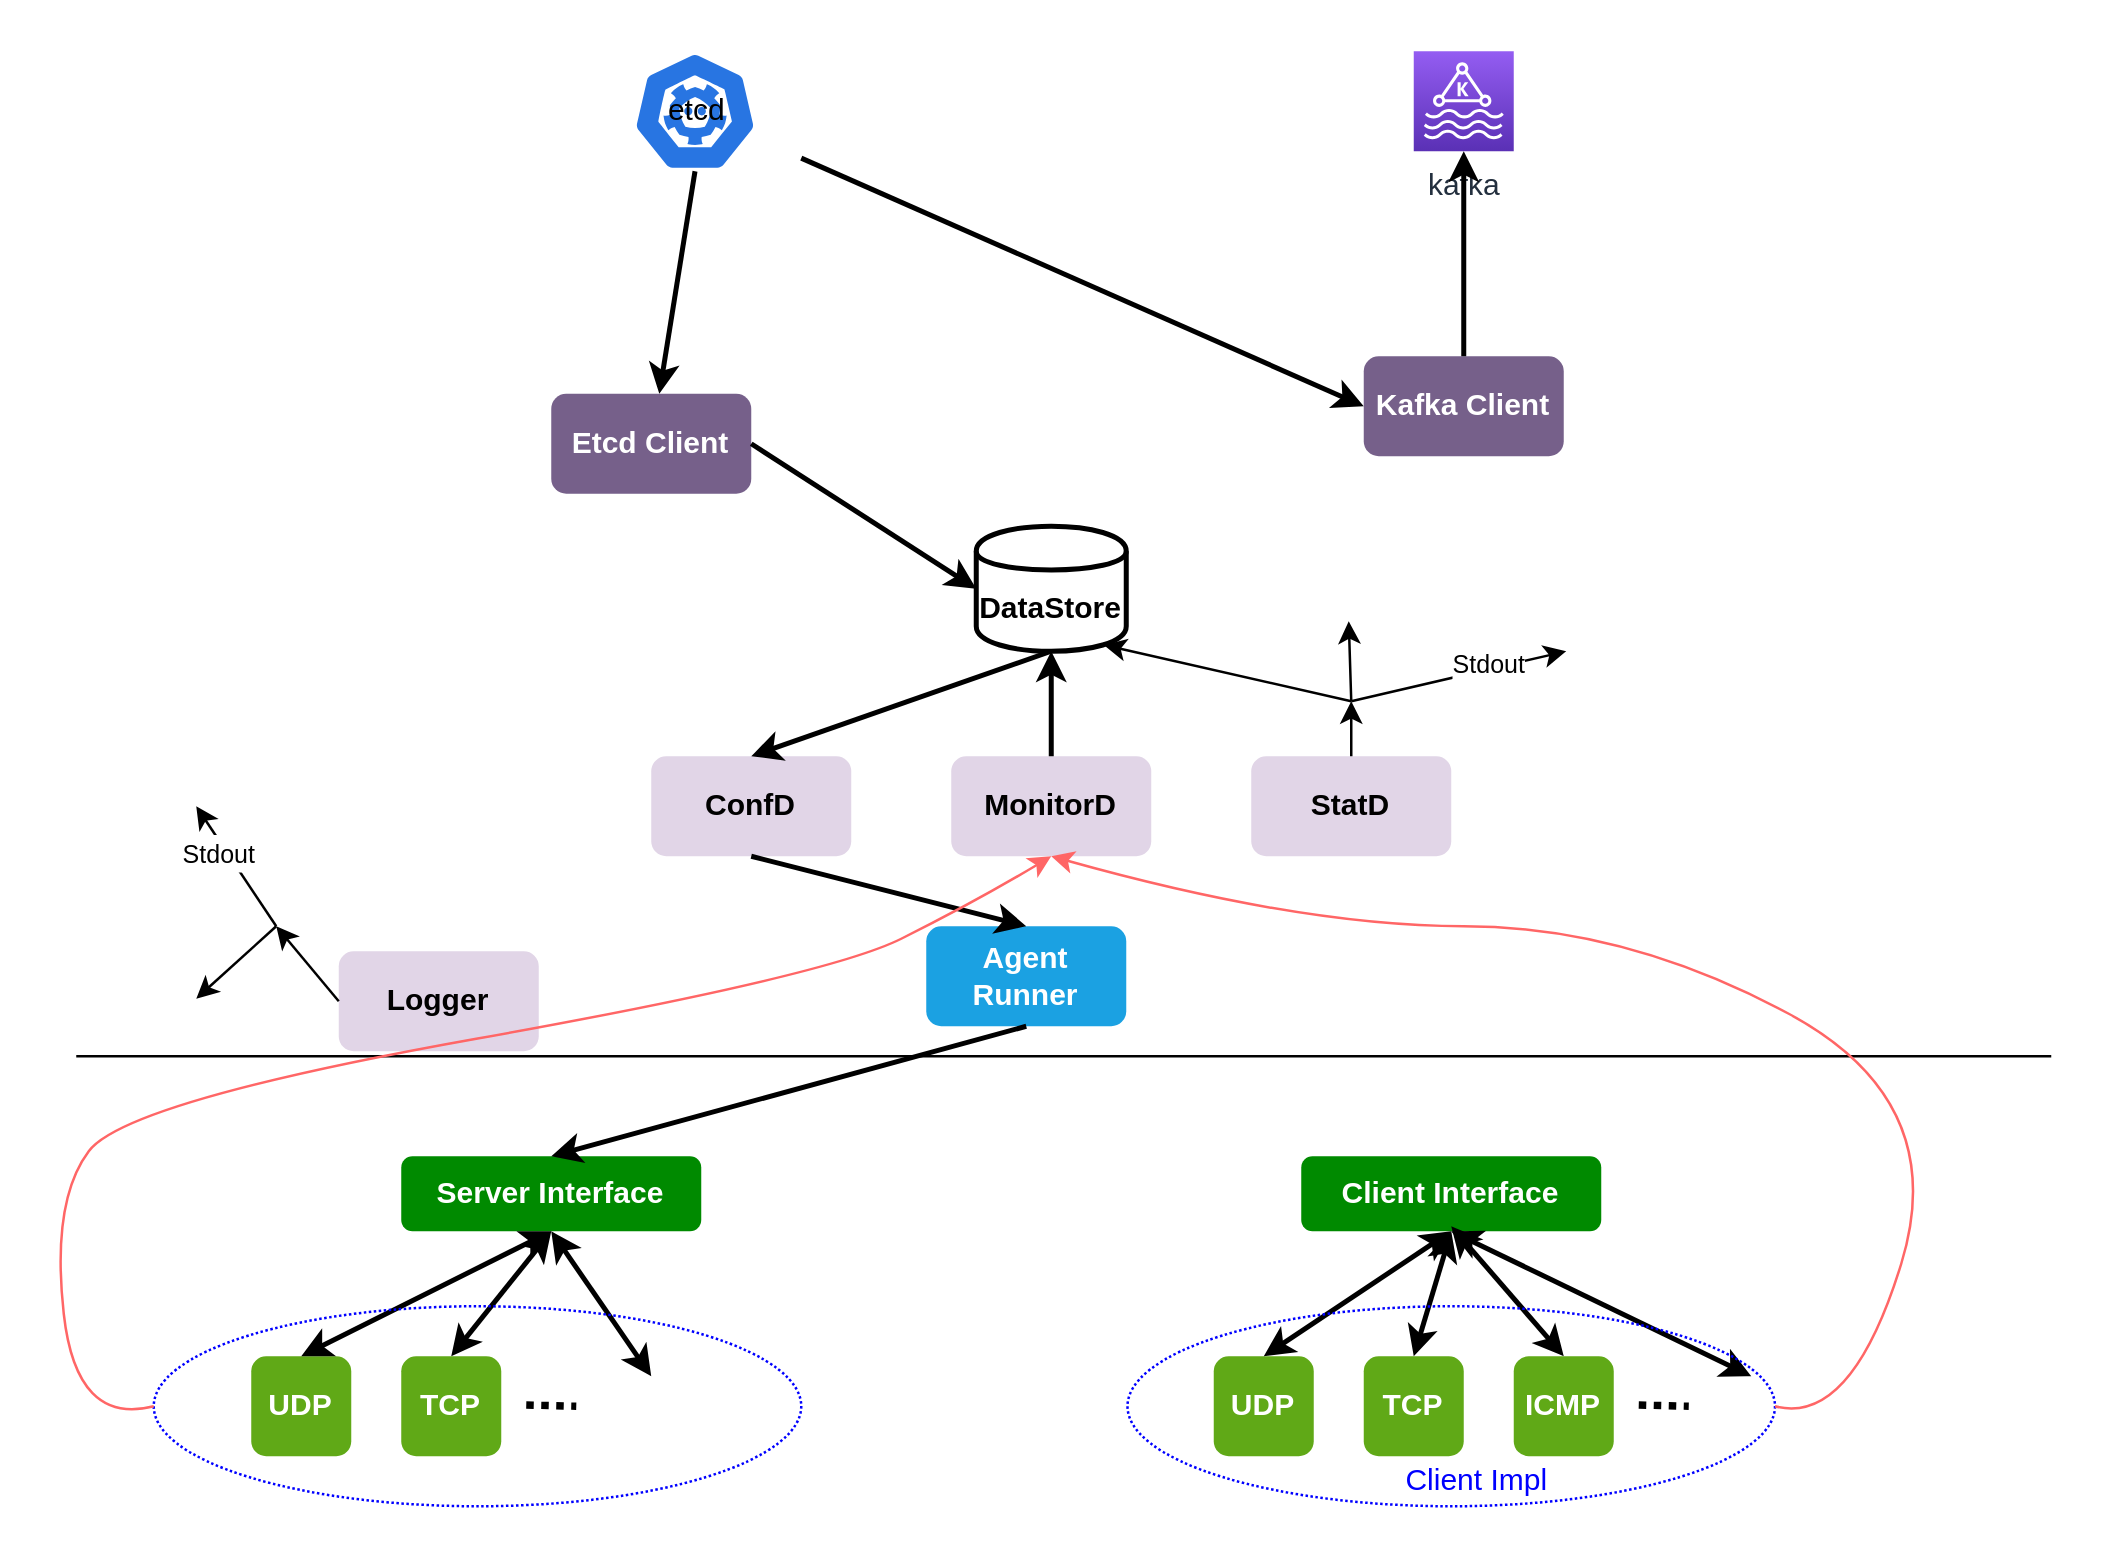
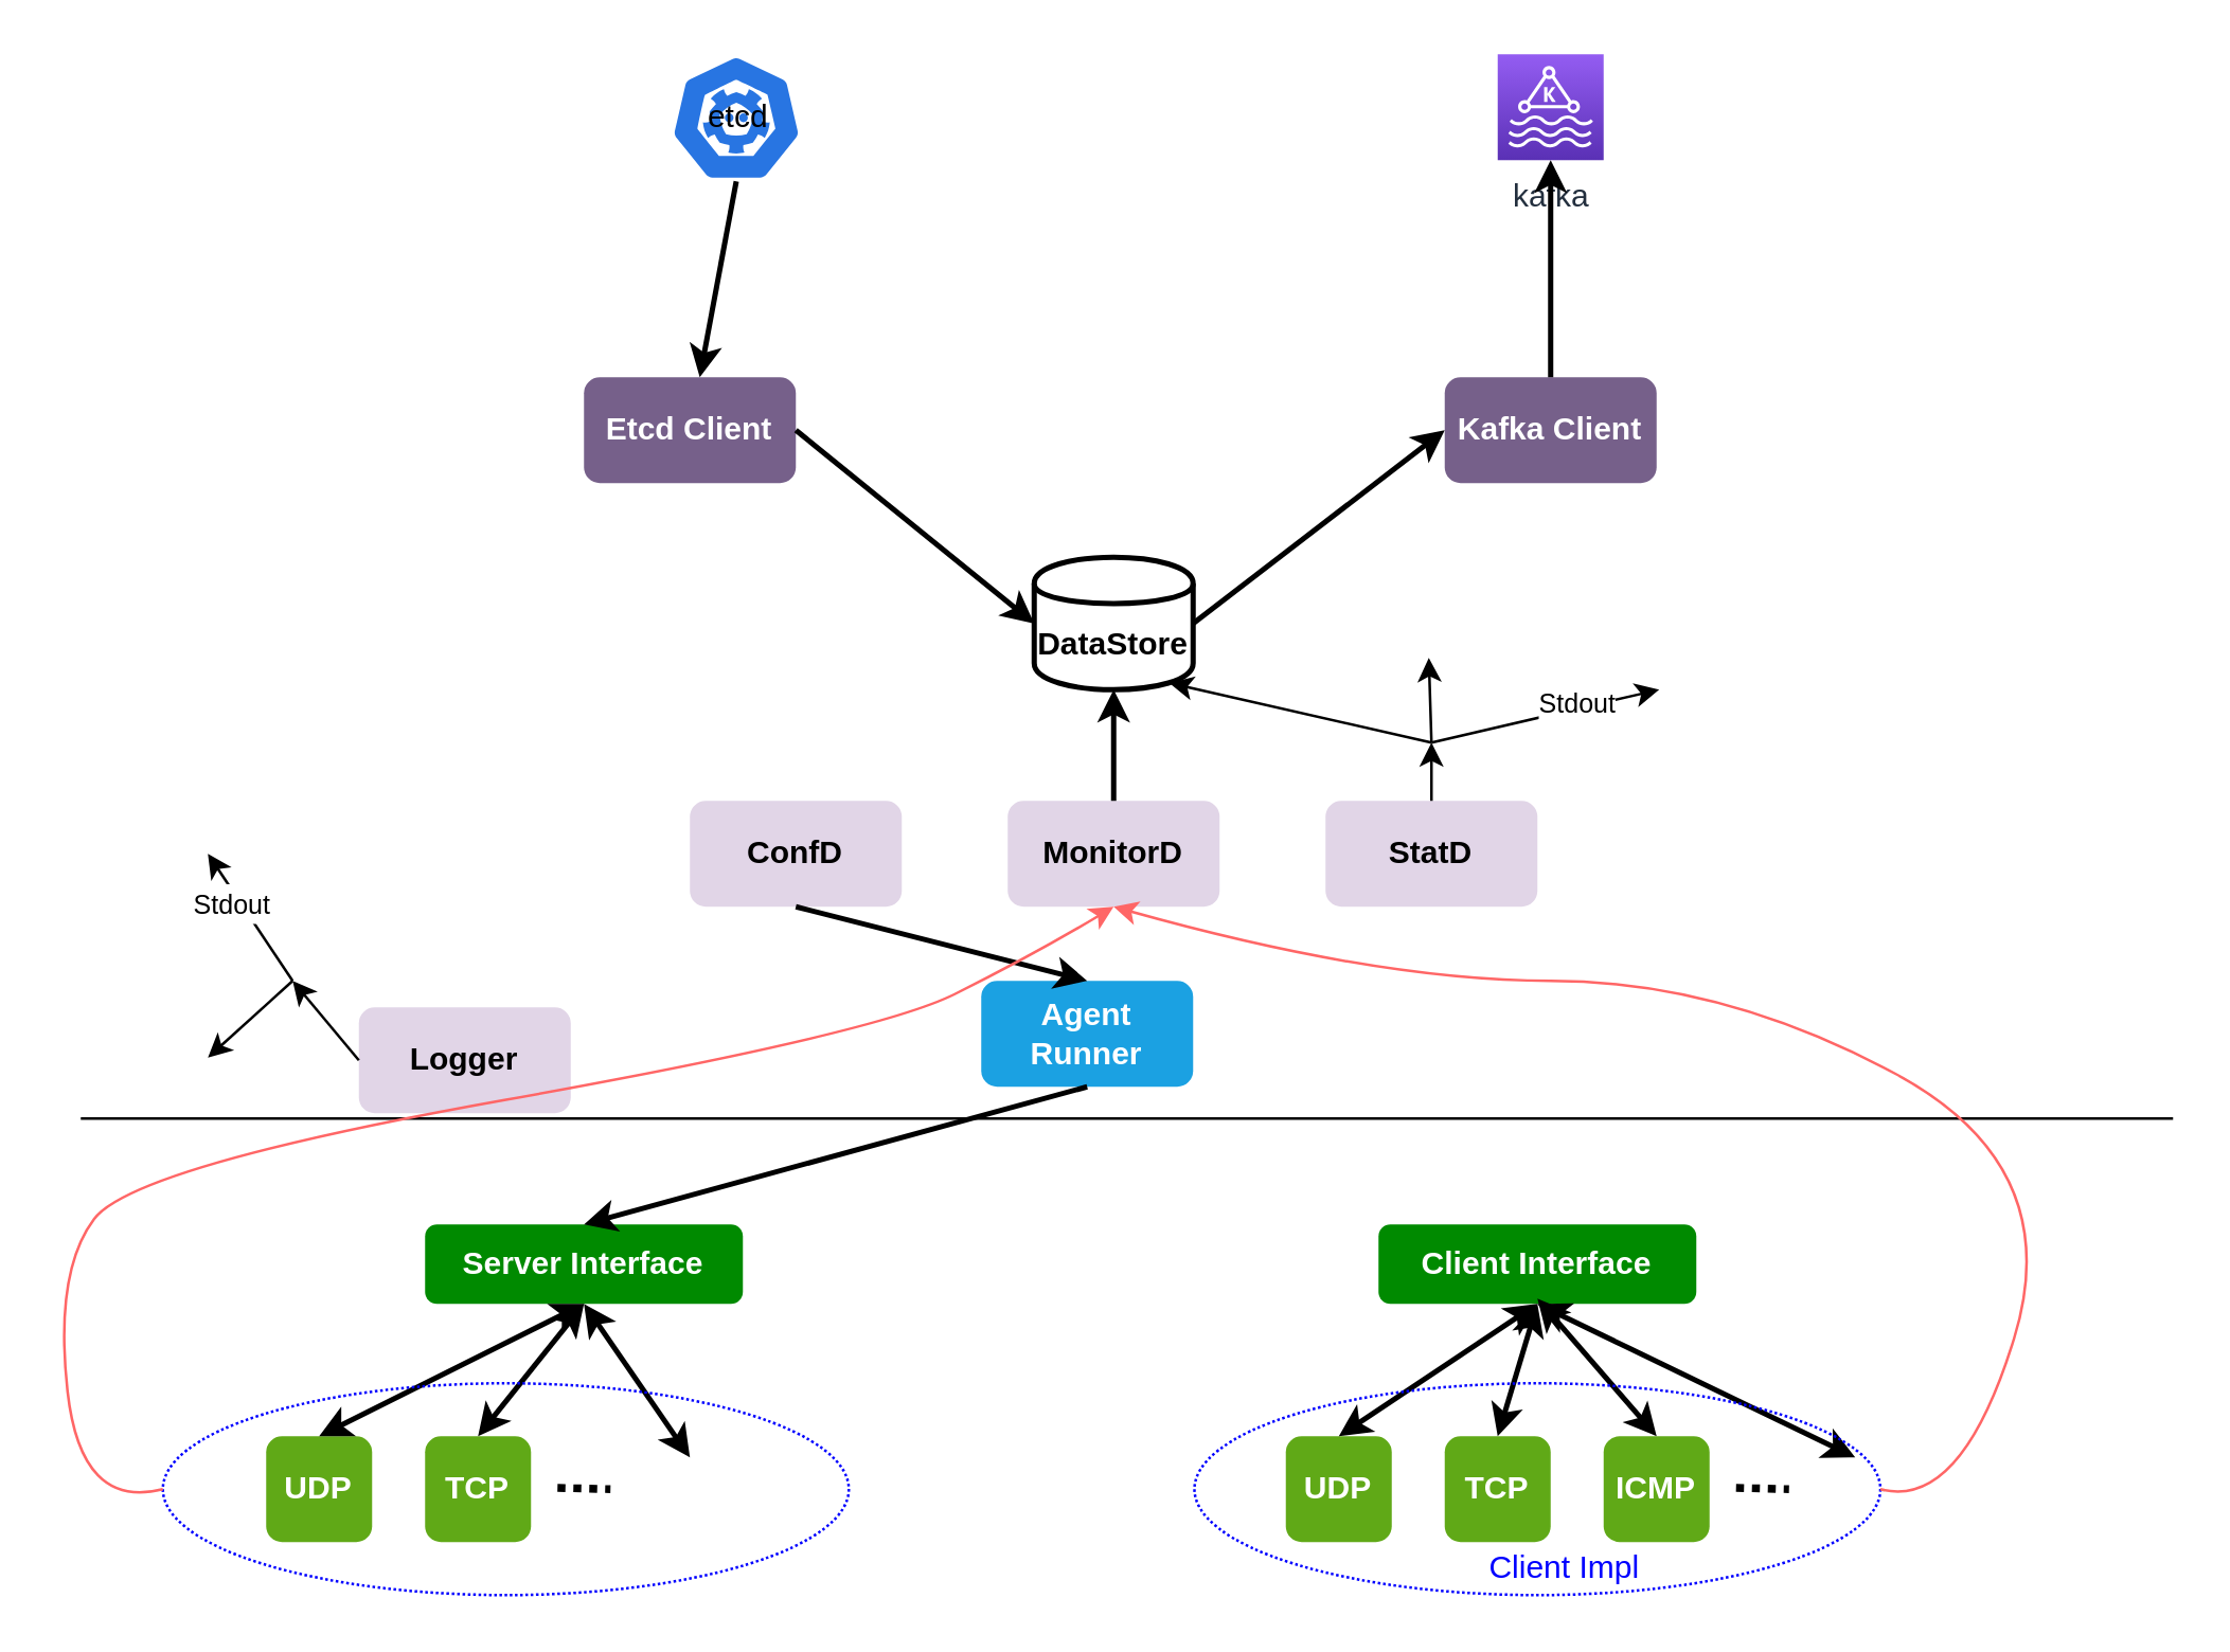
- <mxCell id="43" value="" style="endArrow=none;startArrow=classic;html=1;strokeWidth=2;endFill=0;exitX=0;exitY=0.5;exitDx=0;exitDy=0;" edge="1" parent="1" source="7" target="40"><mxGeometry width="50" height="50" relative="1" as="geometry"><mxPoint x="560" y="250" as="sourcePoint" /><mxPoint x="450" y="290" as="targetPoint" /></mxGeometry></mxCell>
+ <mxCell id="43" value="" style="endArrow=none;startArrow=classic;html=1;strokeWidth=2;entryX=1;entryY=0.5;entryDx=0;entryDy=0;endFill=0;exitX=0;exitY=0.5;exitDx=0;exitDy=0;" edge="1" parent="1" source="7" target="9"><mxGeometry width="50" height="50" relative="1" as="geometry"><mxPoint x="560" y="250" as="sourcePoint" /><mxPoint x="450" y="290" as="targetPoint" /></mxGeometry></mxCell>
- <mxCell id="8" value="&lt;b&gt;Etcd Client&lt;/b&gt;" style="rounded=1;whiteSpace=wrap;html=1;fillColor=#76608a;strokeColor=none;fontColor=#ffffff;" vertex="1" parent="1"><mxGeometry x="220" y="157" width="80" height="40" as="geometry" /></mxCell>
+ <mxCell id="8" value="&lt;b&gt;Etcd Client&lt;/b&gt;" style="rounded=1;whiteSpace=wrap;html=1;fillColor=#76608a;strokeColor=none;fontColor=#ffffff;" vertex="1" parent="1"><mxGeometry x="220" y="142" width="80" height="40" as="geometry" /></mxCell>
- <mxCell id="34" value="" style="endArrow=none;startArrow=classic;html=1;strokeWidth=2;entryX=0.5;entryY=1;entryDx=0;entryDy=0;exitX=0.5;exitY=0;exitDx=0;exitDy=0;endFill=0;" edge="1" parent="1" source="2" target="9"><mxGeometry width="50" height="50" relative="1" as="geometry"><mxPoint x="240" y="482" as="sourcePoint" /><mxPoint x="430" y="430" as="targetPoint" /></mxGeometry></mxCell>
